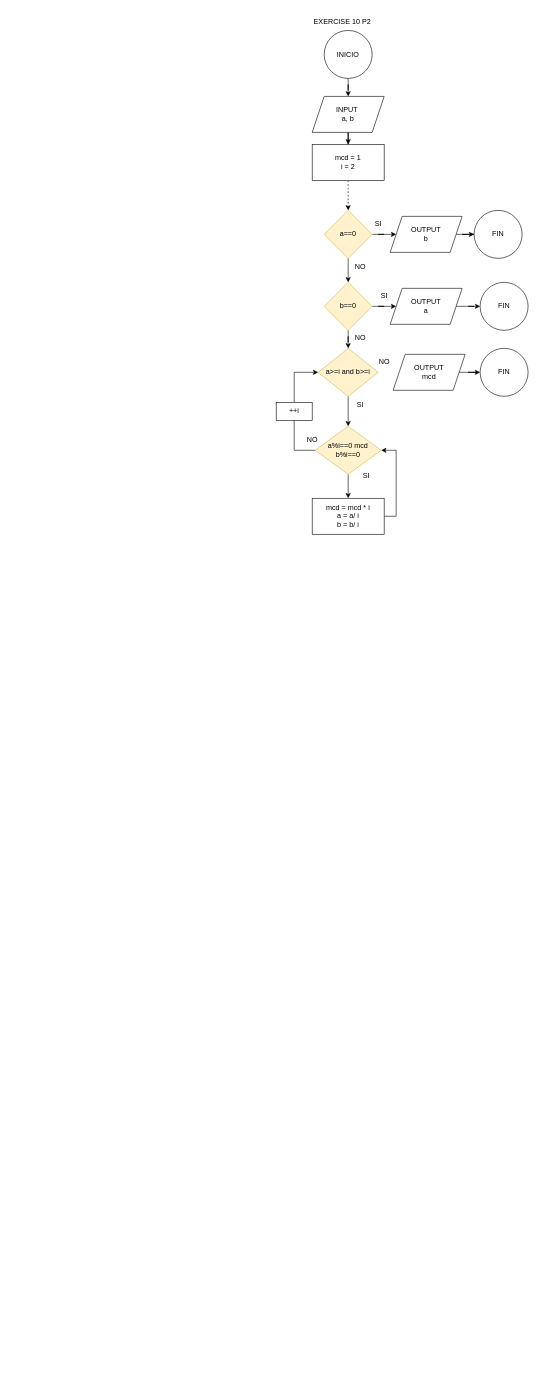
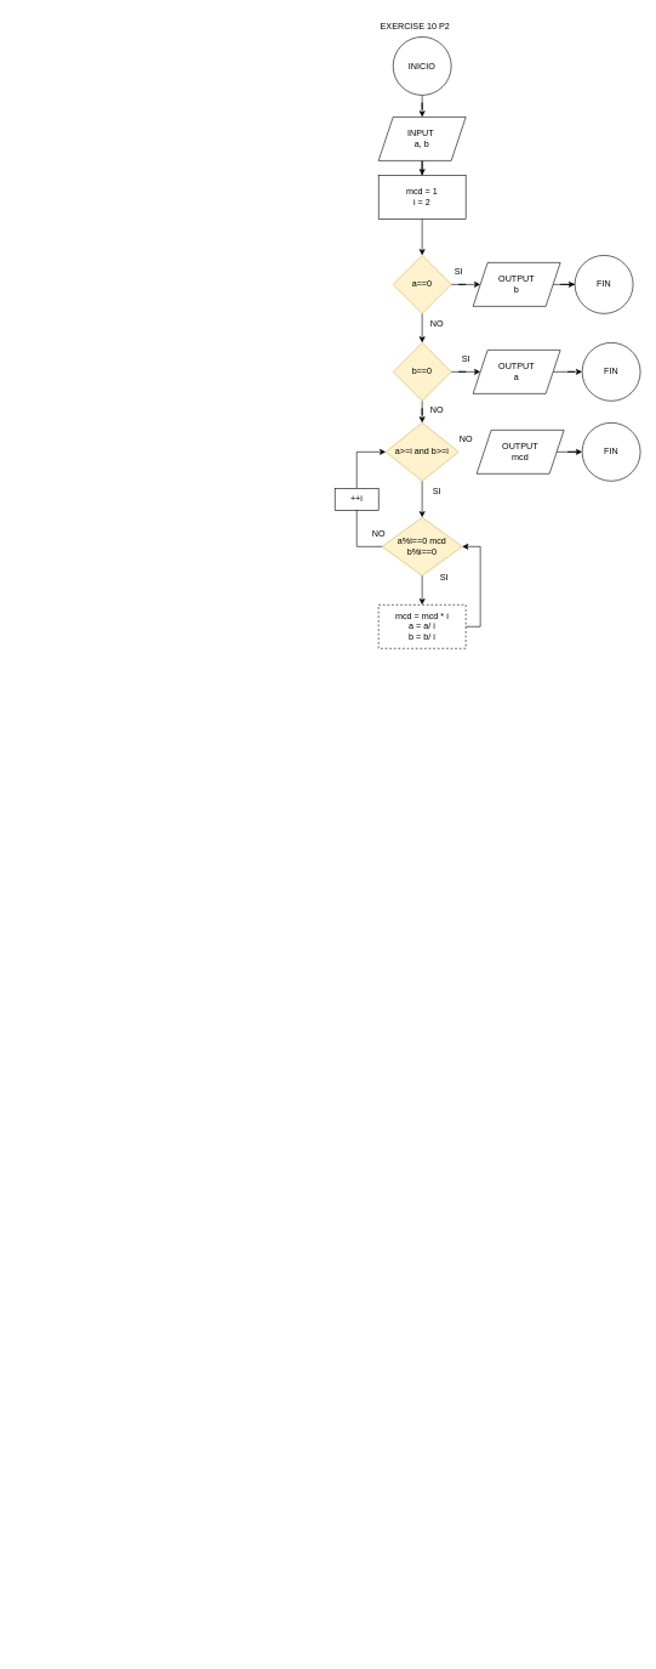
- <mxCell id="8" value="" style="edgeStyle=orthogonalEdgeStyle;rounded=0;orthogonalLoop=1;jettySize=auto;html=1;dashed=1;" edge="1" parent="1" source="9" target="12"><mxGeometry relative="1" as="geometry" /></mxCell>
+ <mxCell id="8" value="" style="edgeStyle=orthogonalEdgeStyle;rounded=0;orthogonalLoop=1;jettySize=auto;html=1;" edge="1" parent="1" source="9" target="12"><mxGeometry relative="1" as="geometry" /></mxCell>
- <mxCell id="38" value="mcd = mcd * i&lt;div&gt;a = a/ i&lt;/div&gt;&lt;div&gt;b = b/ i&lt;/div&gt;" style="whiteSpace=wrap;html=1;" vertex="1" parent="1"><mxGeometry x="520" y="830" width="120" height="60" as="geometry" /></mxCell>
+ <mxCell id="38" value="mcd = mcd * i&lt;div&gt;a = a/ i&lt;/div&gt;&lt;div&gt;b = b/ i&lt;/div&gt;" style="whiteSpace=wrap;html=1;dashed=1;" vertex="1" parent="1"><mxGeometry x="520" y="830" width="120" height="60" as="geometry" /></mxCell>
